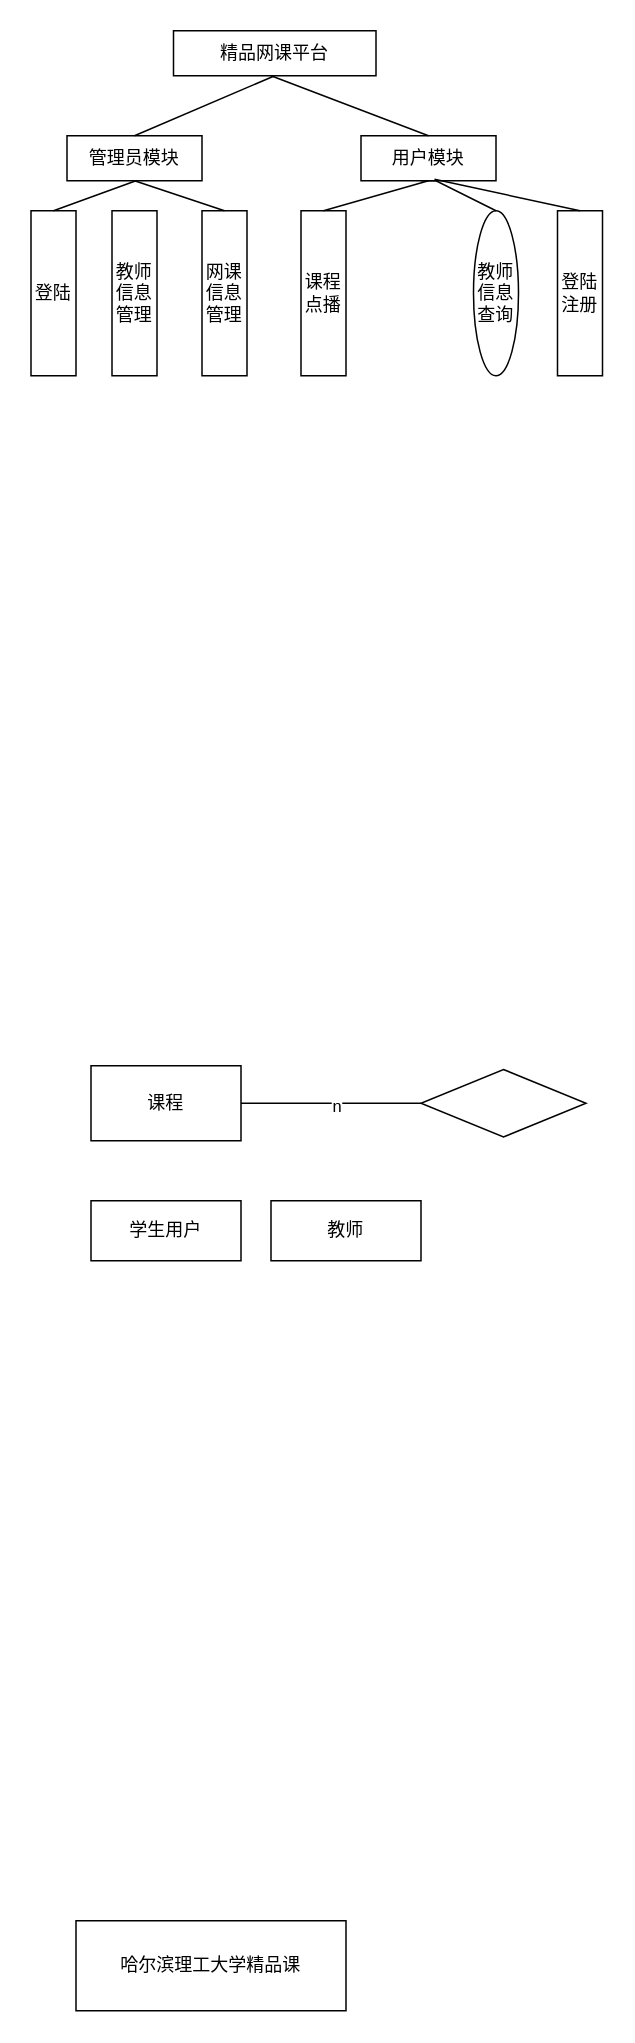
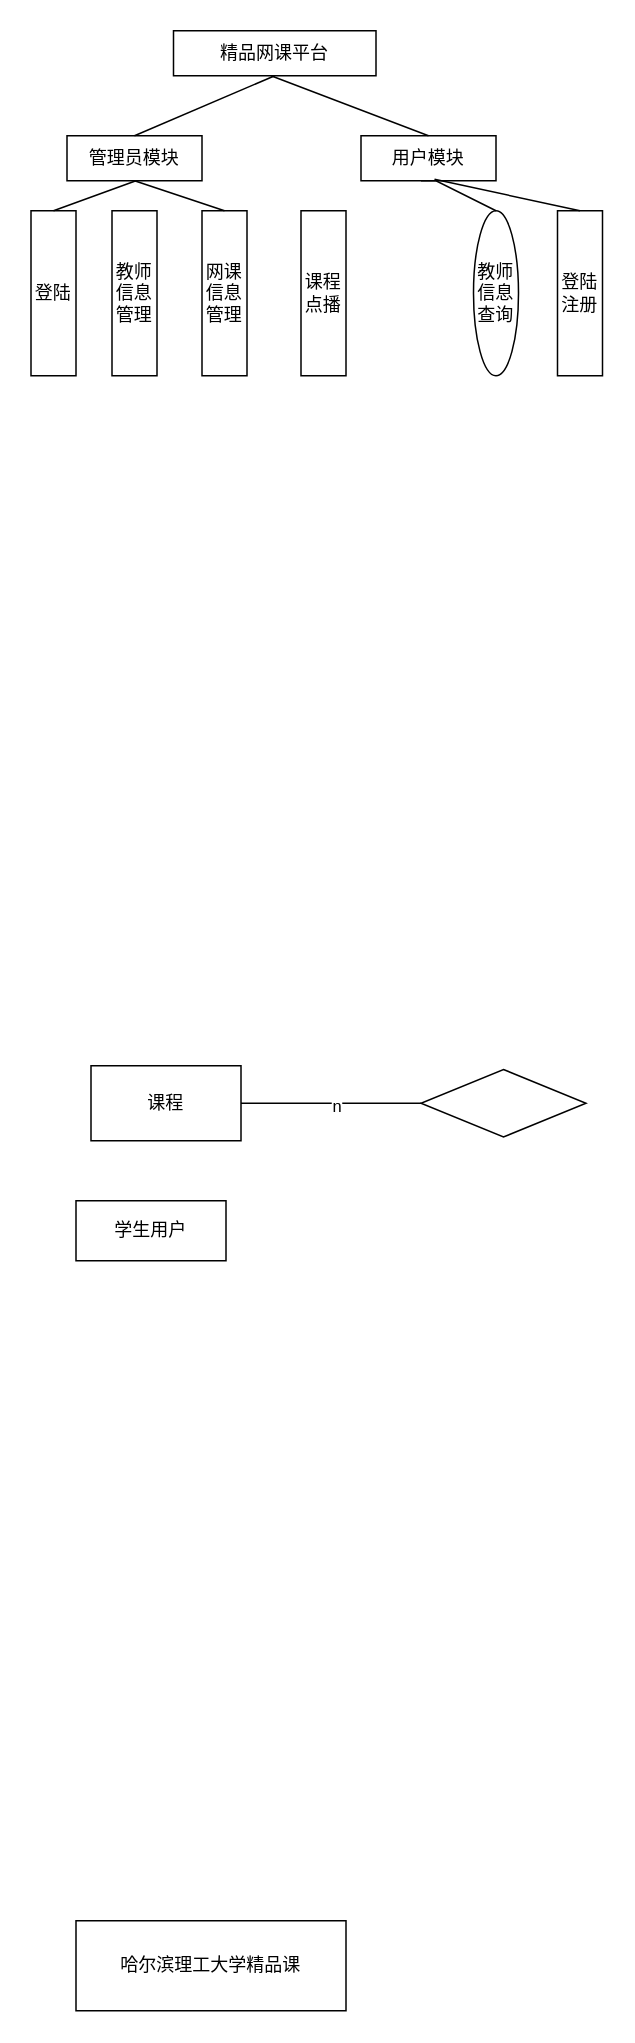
- <mxCell id="18" value="" style="endArrow=none;html=1;rounded=0;entryX=0.5;entryY=1;entryDx=0;entryDy=0;exitX=0.5;exitY=0;exitDx=0;exitDy=0;" parent="1" source="14" target="11" edge="1"><mxGeometry width="50" height="50" relative="1" as="geometry"><mxPoint x="240" y="140" as="sourcePoint" /><mxPoint x="210" y="130" as="targetPoint" /></mxGeometry></mxCell>
- <mxCell id="7" value="学生用户" style="rounded=0;whiteSpace=wrap;html=1;" parent="1" vertex="1"><mxGeometry x="60" y="800" width="100" height="40" as="geometry" /></mxCell>
+ <mxCell id="7" value="学生用户" style="rounded=0;whiteSpace=wrap;html=1;" parent="1" vertex="1"><mxGeometry x="50" y="800" width="100" height="40" as="geometry" /></mxCell>
- <mxCell id="8" value="教师" style="rounded=0;whiteSpace=wrap;html=1;" parent="1" vertex="1"><mxGeometry x="180" y="800" width="100" height="40" as="geometry" /></mxCell>
